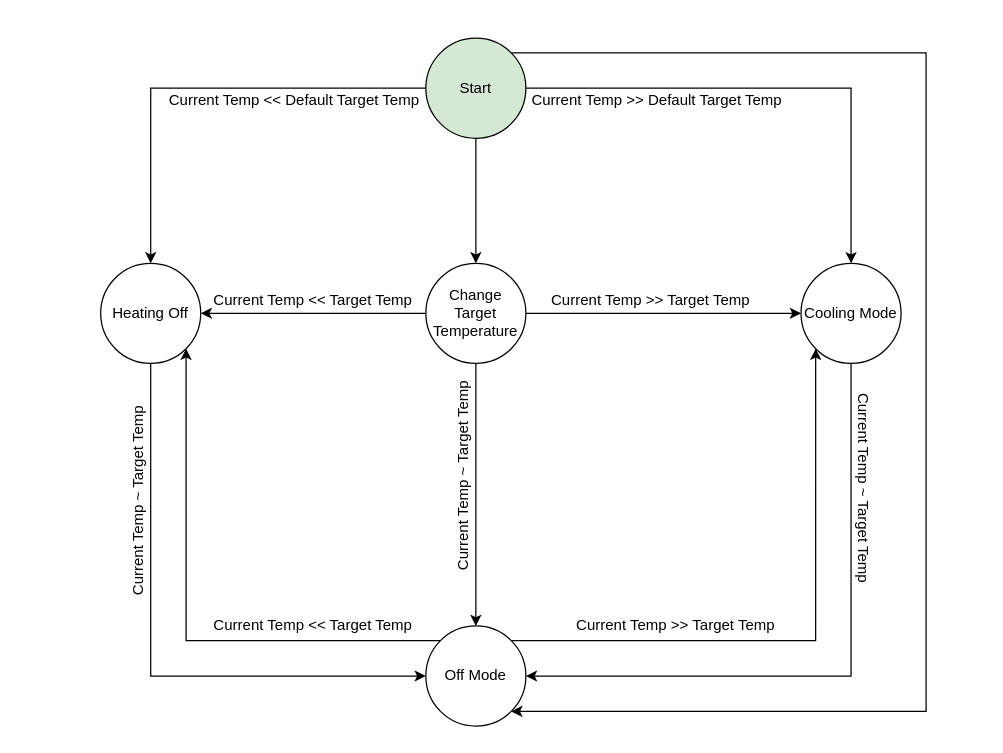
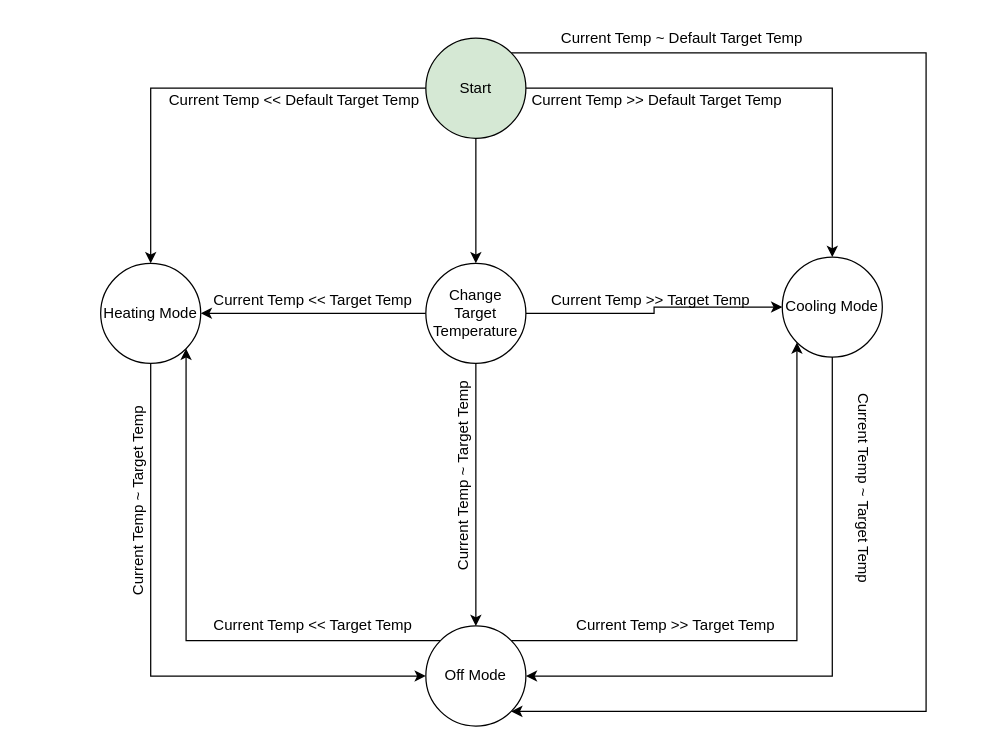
+ <mxCell id="20" value="Current Temp ~ Default Target Temp" style="text;html=1;strokeColor=none;fillColor=none;align=center;verticalAlign=middle;whiteSpace=wrap;rounded=0;" vertex="1" parent="1"><mxGeometry x="430" y="20" width="230" height="20" as="geometry" /></mxCell>
- <mxCell id="14" value="Heating Off" style="ellipse;whiteSpace=wrap;html=1;aspect=fixed;" vertex="1" parent="1"><mxGeometry x="80" y="210" width="80" height="80" as="geometry" /></mxCell>
+ <mxCell id="14" value="Heating Mode" style="ellipse;whiteSpace=wrap;html=1;aspect=fixed;" vertex="1" parent="1"><mxGeometry x="80" y="210" width="80" height="80" as="geometry" /></mxCell>
- <mxCell id="12" value="Cooling Mode" style="ellipse;whiteSpace=wrap;html=1;aspect=fixed;" vertex="1" parent="1"><mxGeometry x="640" y="210" width="80" height="80" as="geometry" /></mxCell>
+ <mxCell id="12" value="Cooling Mode" style="ellipse;whiteSpace=wrap;html=1;aspect=fixed;" vertex="1" parent="1"><mxGeometry x="625" y="205" width="80" height="80" as="geometry" /></mxCell>
